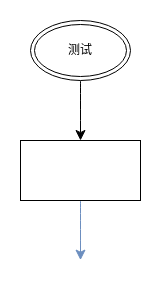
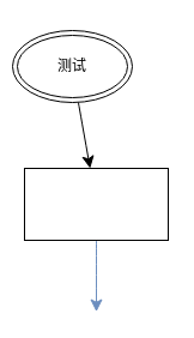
- <mxCell id="3" value="测试" style="ellipse;shape=doubleEllipse;whiteSpace=wrap;html=1;" vertex="1" parent="1"><mxGeometry x="30" y="20" width="100" height="60" as="geometry" /></mxCell>
+ <mxCell id="3" value="测试" style="ellipse;shape=doubleEllipse;whiteSpace=wrap;html=1;" vertex="1" parent="1"><mxGeometry x="10" y="25" width="100" height="60" as="geometry" /></mxCell>
